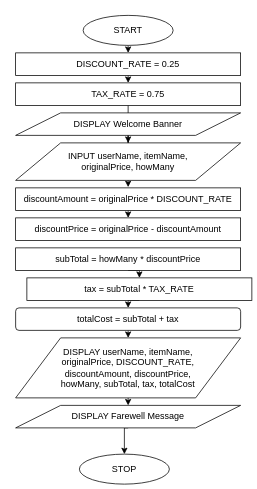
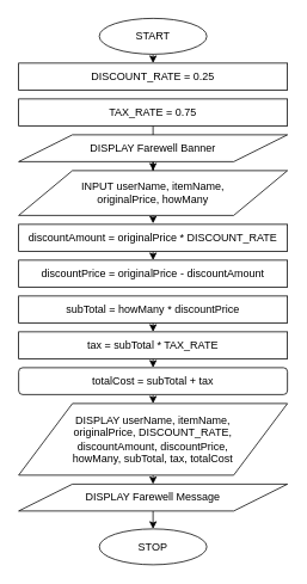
- <mxCell id="4" style="edgeStyle=orthogonalEdgeStyle;rounded=0;orthogonalLoop=1;jettySize=auto;html=1;exitX=0.5;exitY=1;exitDx=0;exitDy=0;entryX=0.5;entryY=0;entryDx=0;entryDy=0;" parent="1" source="5" target="7" edge="1"><mxGeometry relative="1" as="geometry" /></mxCell>
- <mxCell id="9" value="DISPLAY Welcome Banner" style="shape=parallelogram;perimeter=parallelogramPerimeter;whiteSpace=wrap;html=1;" parent="1" vertex="1"><mxGeometry x="20" y="150" width="300" height="30" as="geometry" /></mxCell>
+ <mxCell id="9" value="DISPLAY Farewell Banner" style="shape=parallelogram;perimeter=parallelogramPerimeter;whiteSpace=wrap;html=1;" parent="1" vertex="1"><mxGeometry x="20" y="150" width="300" height="30" as="geometry" /></mxCell>
- <mxCell id="18" value="tax = subTotal * TAX_RATE" style="rounded=0;whiteSpace=wrap;html=1;" parent="1" vertex="1"><mxGeometry x="35" y="370" width="300" height="30" as="geometry" /></mxCell>
+ <mxCell id="18" value="tax = subTotal * TAX_RATE" style="rounded=0;whiteSpace=wrap;html=1;" parent="1" vertex="1"><mxGeometry x="20" y="370" width="300" height="30" as="geometry" /></mxCell>
- <mxCell id="25" value="STOP" style="ellipse;whiteSpace=wrap;html=1;" parent="1" vertex="1"><mxGeometry x="105" y="605" width="120" height="40" as="geometry" /></mxCell>
+ <mxCell id="25" value="STOP" style="ellipse;whiteSpace=wrap;html=1;" parent="1" vertex="1"><mxGeometry x="110" y="590" width="120" height="40" as="geometry" /></mxCell>
